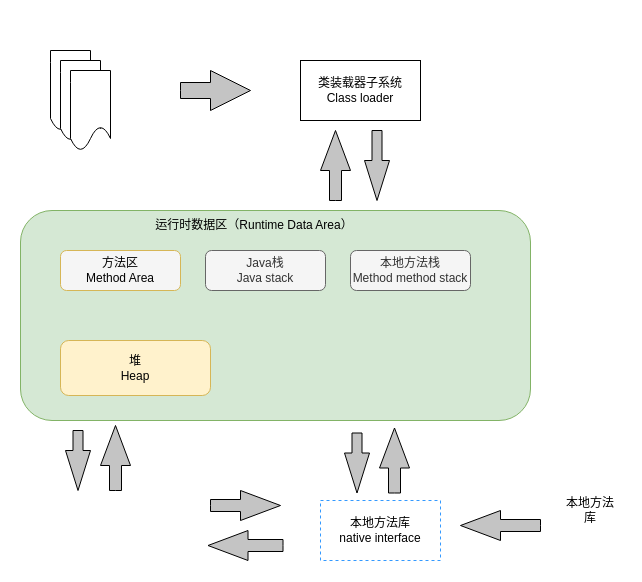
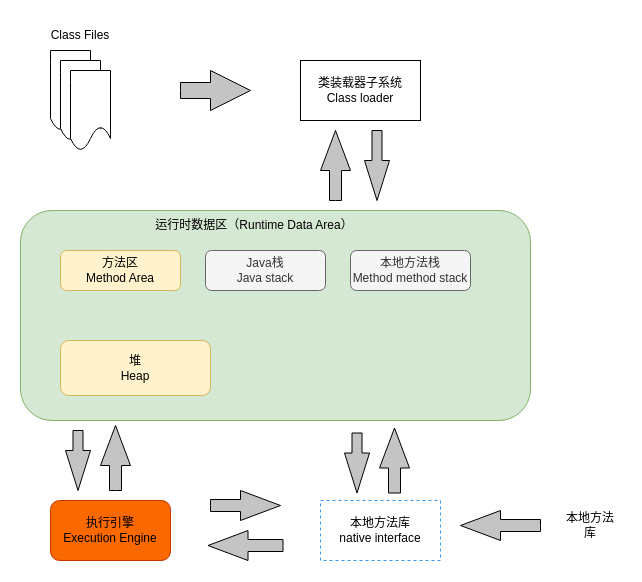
+ <mxCell id="5" value="Class Files" style="text;html=1;strokeColor=none;fillColor=none;align=center;verticalAlign=middle;whiteSpace=wrap;rounded=0;" vertex="1" parent="1"><mxGeometry x="40" y="20" width="80" height="30" as="geometry" /></mxCell>
- <mxCell id="8" value="方法区&lt;br&gt;Method Area" style="rounded=1;whiteSpace=wrap;html=1;fillColor=#f5f5f5;strokeColor=#d6b656;" vertex="1" parent="1"><mxGeometry x="60" y="250" width="120" height="40" as="geometry" /></mxCell>
+ <mxCell id="8" value="方法区&lt;br&gt;Method Area" style="rounded=1;whiteSpace=wrap;html=1;fillColor=#fff2cc;strokeColor=#d6b656;" vertex="1" parent="1"><mxGeometry x="60" y="250" width="120" height="40" as="geometry" /></mxCell>
- <mxCell id="24" value="本地方法库&lt;br&gt;" style="text;html=1;strokeColor=none;fillColor=none;align=center;verticalAlign=middle;whiteSpace=wrap;rounded=0;dashed=1;" vertex="1" parent="1"><mxGeometry x="560" y="495" width="60" height="30" as="geometry" /></mxCell>
+ <mxCell id="24" value="本地方法库&lt;br&gt;" style="text;html=1;strokeColor=none;fillColor=none;align=center;verticalAlign=middle;whiteSpace=wrap;rounded=0;dashed=1;" vertex="1" parent="1"><mxGeometry x="560" y="510" width="60" height="30" as="geometry" /></mxCell>
+ <mxCell id="15" value="执行引擎&lt;br&gt;Execution Engine" style="rounded=1;whiteSpace=wrap;html=1;fillColor=#fa6800;fontColor=#000000;strokeColor=#C73500;" vertex="1" parent="1"><mxGeometry x="50" y="500" width="120" height="60" as="geometry" /></mxCell>
